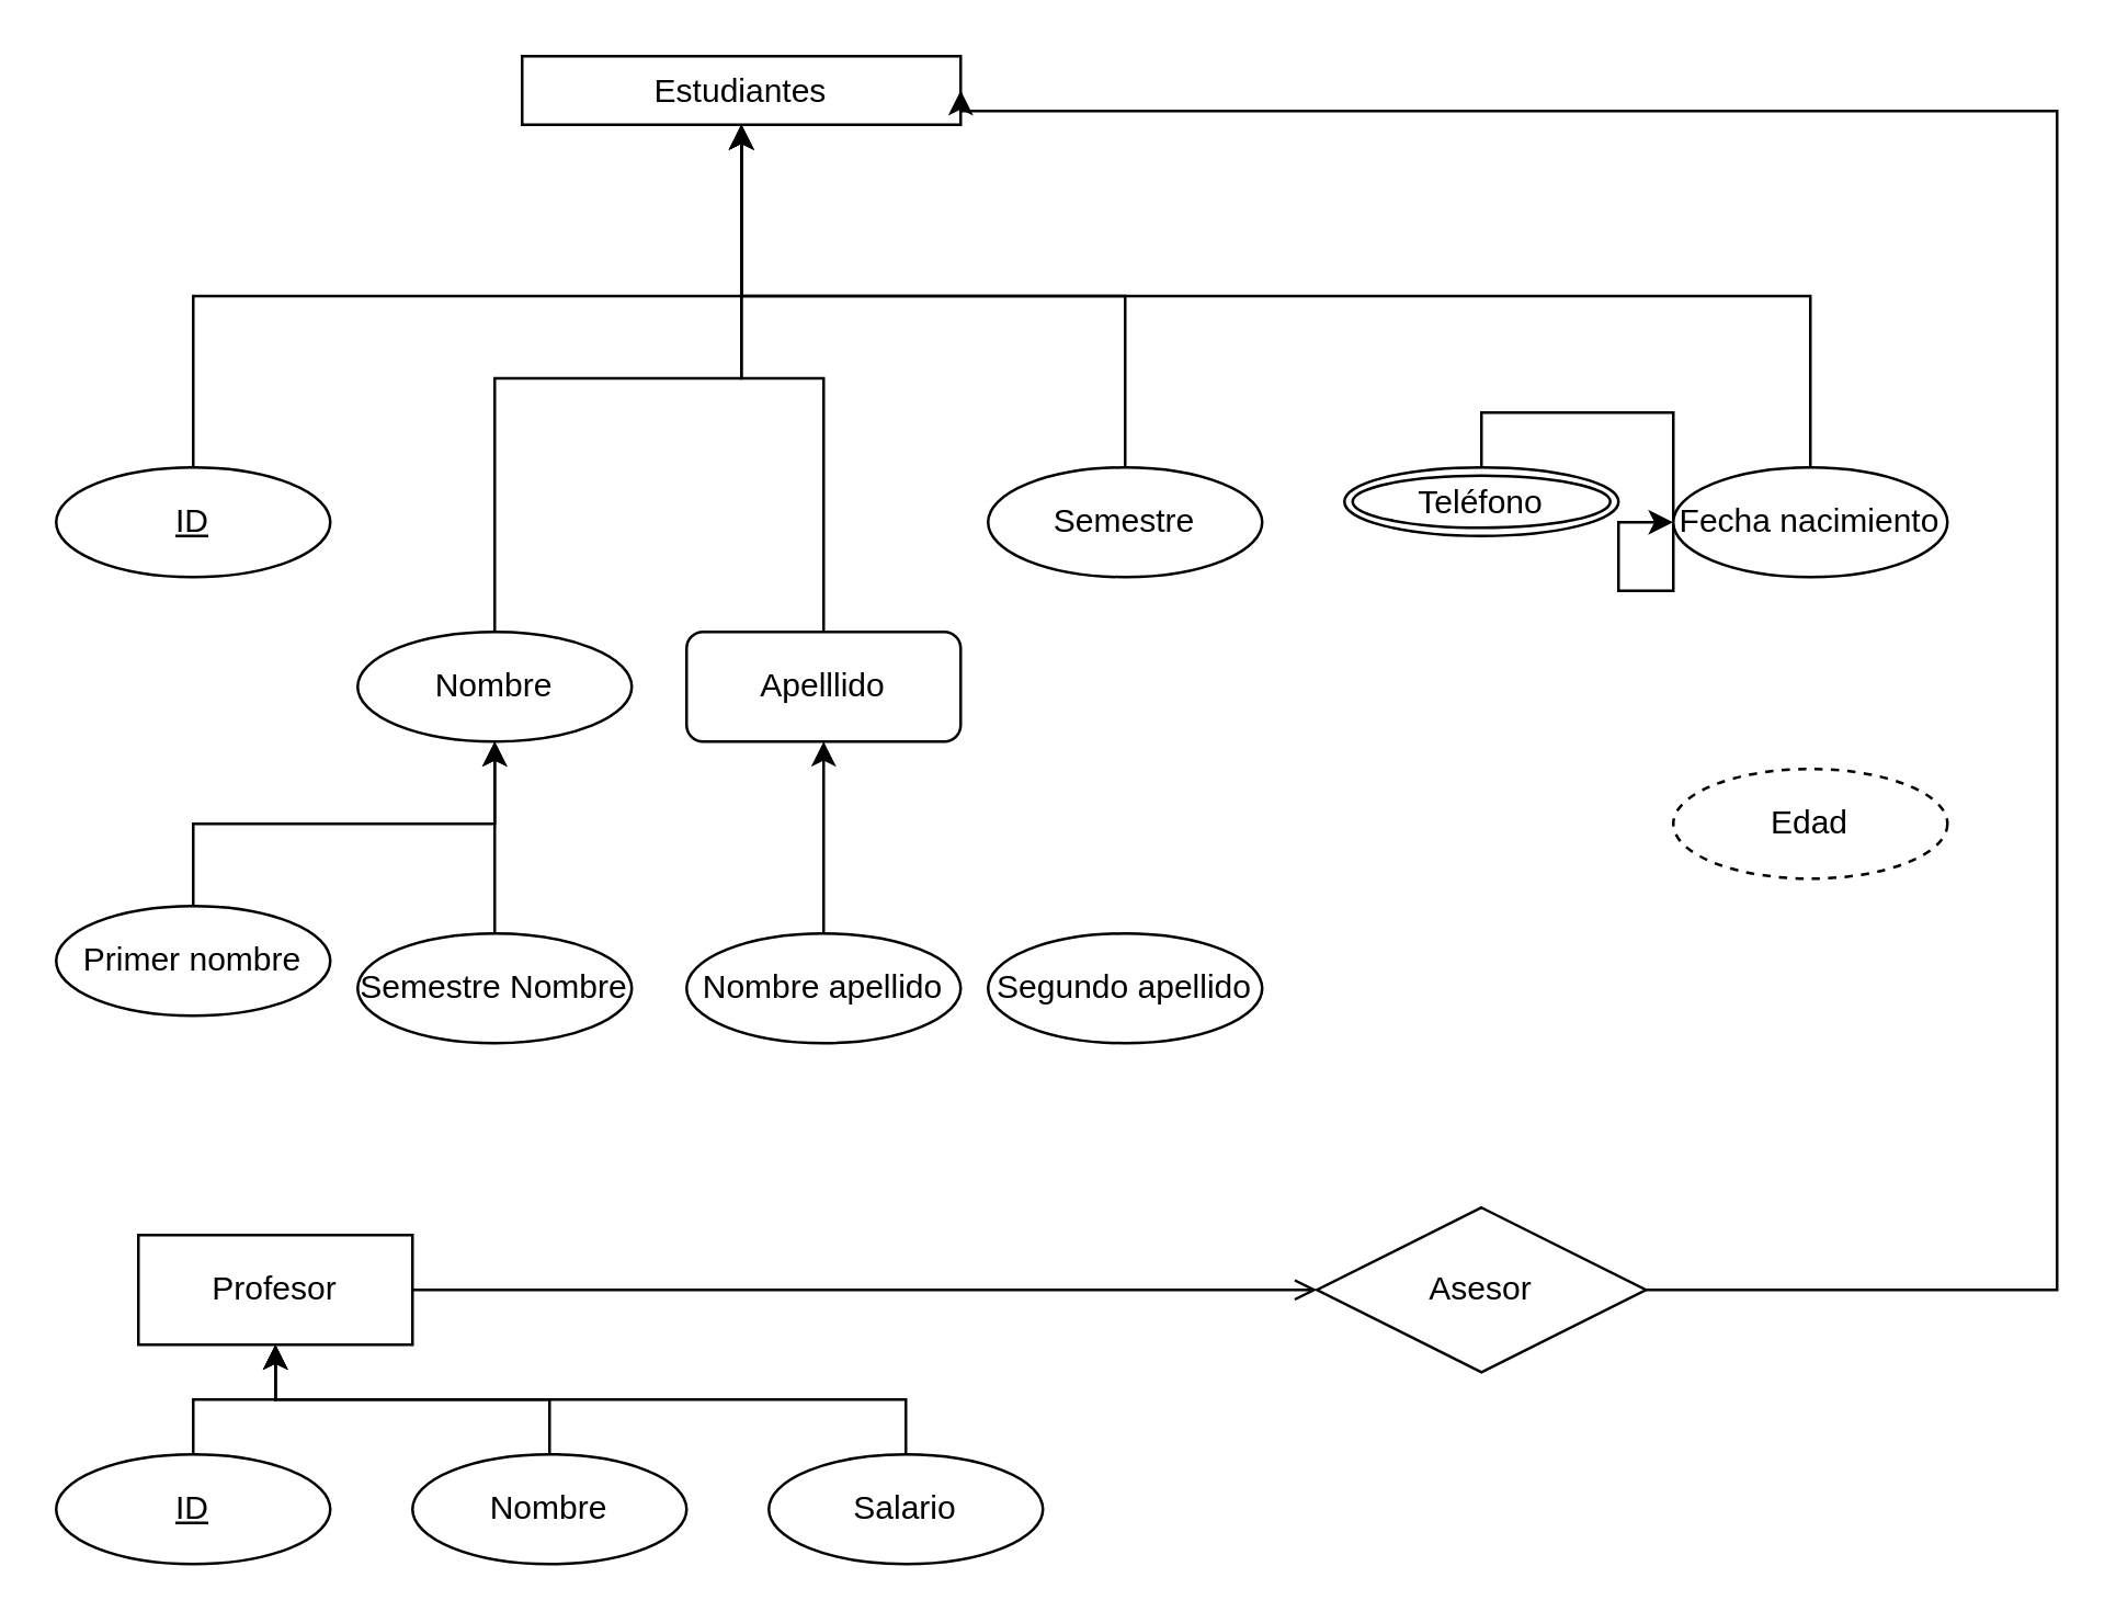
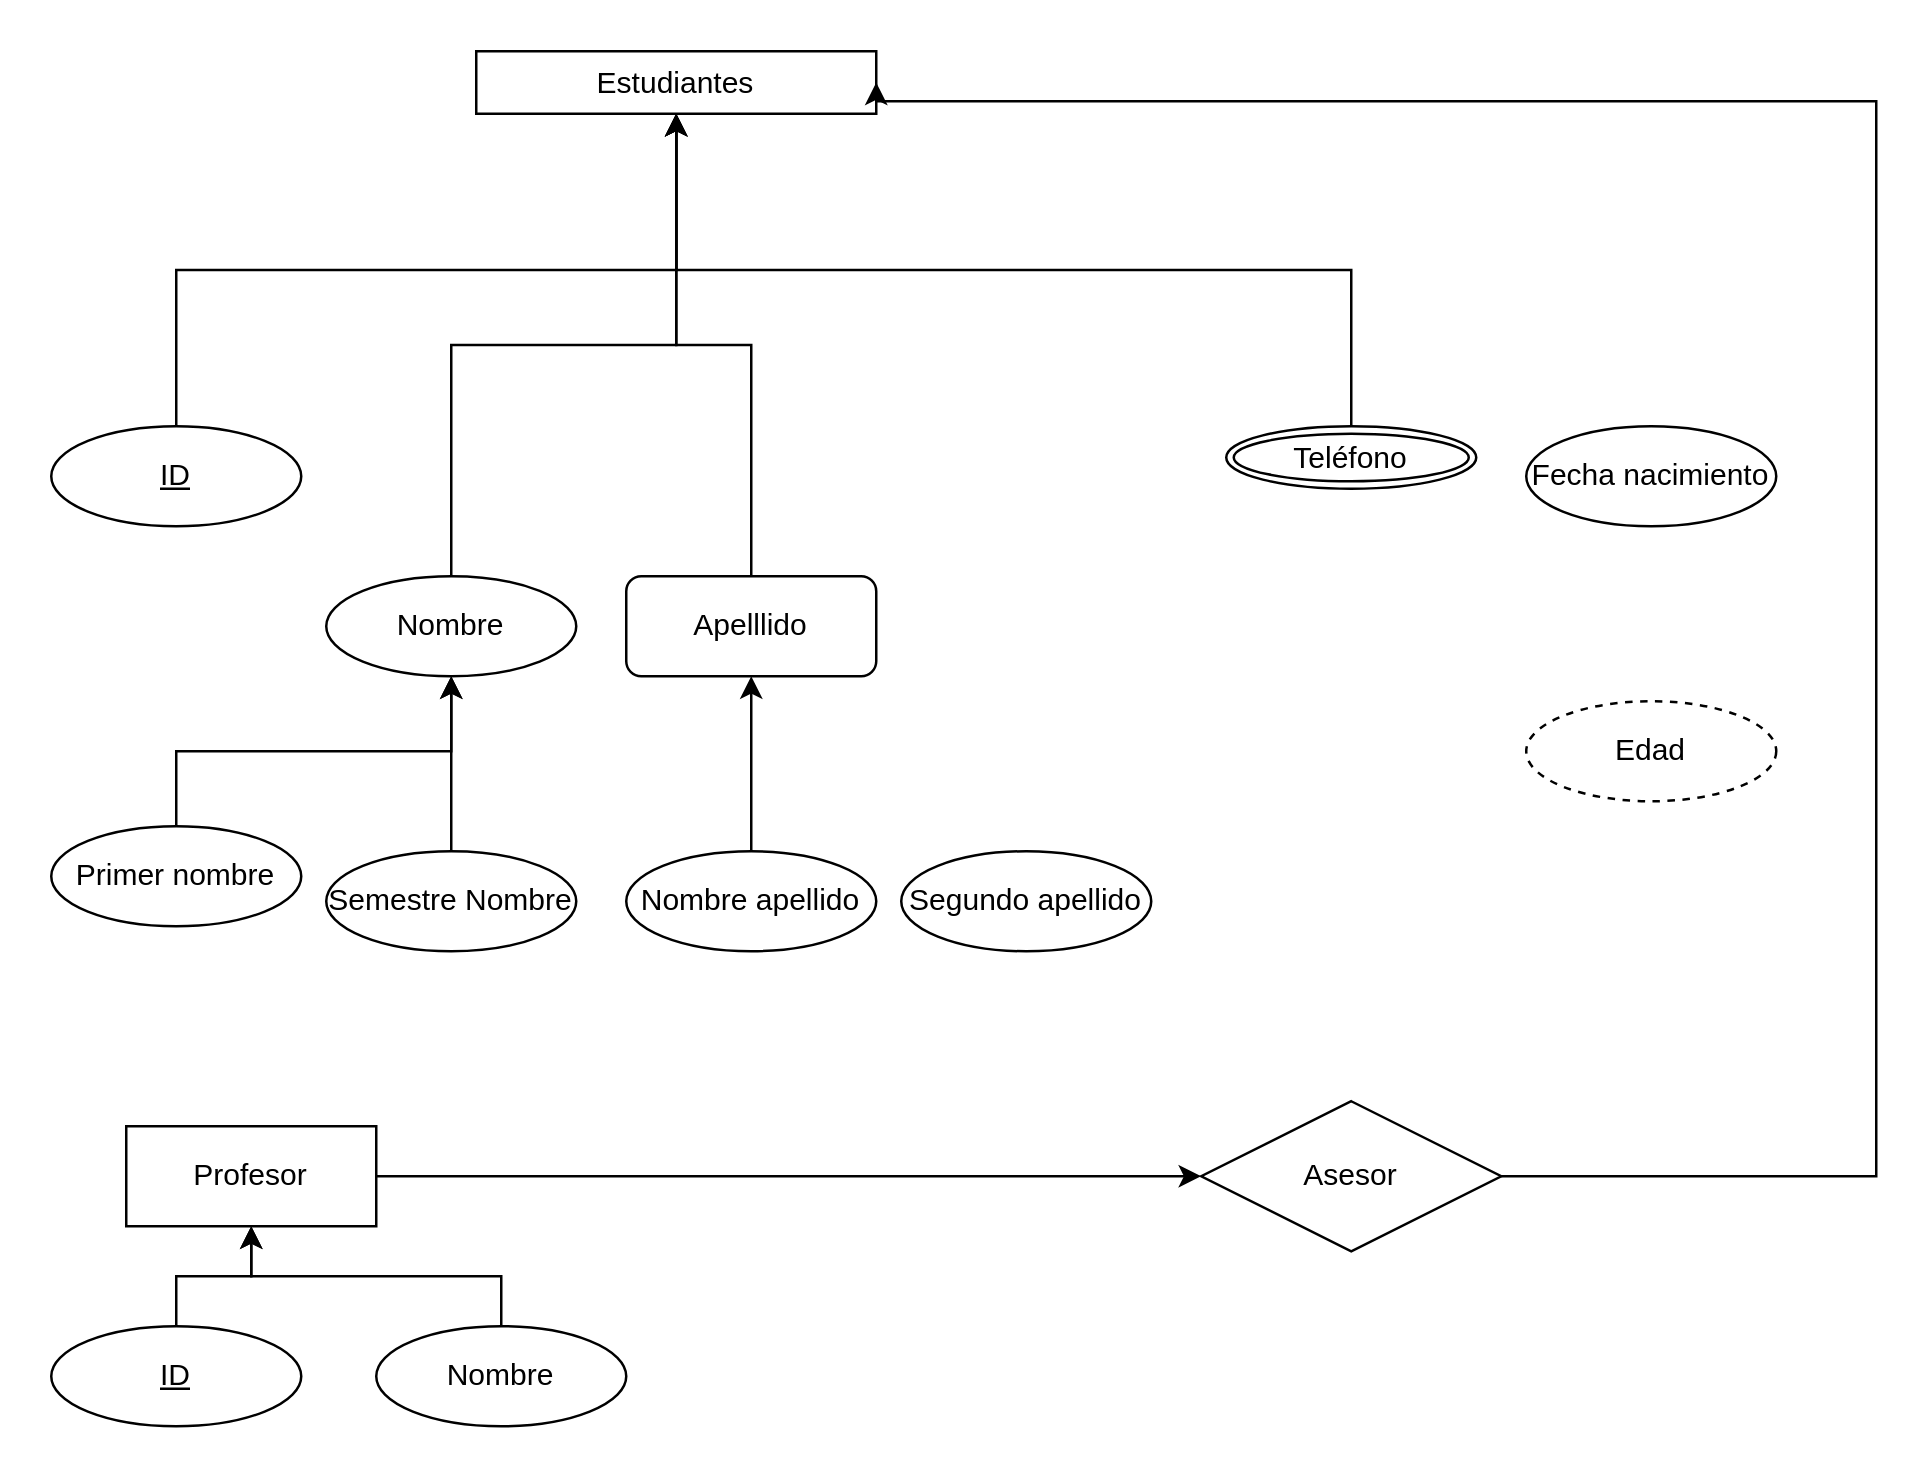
- <mxCell id="20" style="edgeStyle=orthogonalEdgeStyle;rounded=0;orthogonalLoop=1;jettySize=auto;html=1;entryX=0.5;entryY=1;entryDx=0;entryDy=0;exitX=0.5;exitY=0;exitDx=0;exitDy=0;" edge="1" parent="1" source="21" target="2"><mxGeometry relative="1" as="geometry" /></mxCell>
- <mxCell id="7" style="edgeStyle=orthogonalEdgeStyle;rounded=0;orthogonalLoop=1;jettySize=auto;html=1;entryX=0.5;entryY=1;entryDx=0;entryDy=0;exitX=0.5;exitY=0;exitDx=0;exitDy=0;" edge="1" parent="1" source="8" target="2"><mxGeometry relative="1" as="geometry" /></mxCell>
- <mxCell id="18" style="edgeStyle=orthogonalEdgeStyle;rounded=0;orthogonalLoop=1;jettySize=auto;html=1;exitX=0.5;exitY=0;exitDx=0;exitDy=0;" edge="1" parent="1" source="19" target="21"><mxGeometry relative="1" as="geometry" /></mxCell>
+ <mxCell id="18" style="edgeStyle=orthogonalEdgeStyle;rounded=0;orthogonalLoop=1;jettySize=auto;html=1;entryX=0.5;entryY=1;entryDx=0;entryDy=0;exitX=0.5;exitY=0;exitDx=0;exitDy=0;" edge="1" parent="1" source="19" target="2"><mxGeometry relative="1" as="geometry" /></mxCell>
- <mxCell id="8" value="Semestre" style="ellipse;whiteSpace=wrap;html=1;align=center;" vertex="1" parent="1"><mxGeometry x="360" y="170" width="100" height="40" as="geometry" /></mxCell>
- <mxCell id="23" style="edgeStyle=orthogonalEdgeStyle;rounded=0;orthogonalLoop=1;jettySize=auto;html=1;exitX=1;exitY=0.5;exitDx=0;exitDy=0;entryX=0;entryY=0.5;entryDx=0;entryDy=0;endArrow=open;" edge="1" parent="1" source="24" target="32"><mxGeometry relative="1" as="geometry" /></mxCell>
+ <mxCell id="23" style="edgeStyle=orthogonalEdgeStyle;rounded=0;orthogonalLoop=1;jettySize=auto;html=1;exitX=1;exitY=0.5;exitDx=0;exitDy=0;entryX=0;entryY=0.5;entryDx=0;entryDy=0;" edge="1" parent="1" source="24" target="32"><mxGeometry relative="1" as="geometry" /></mxCell>
- <mxCell id="29" style="edgeStyle=orthogonalEdgeStyle;rounded=0;orthogonalLoop=1;jettySize=auto;html=1;entryX=0.5;entryY=1;entryDx=0;entryDy=0;exitX=0.5;exitY=0;exitDx=0;exitDy=0;" edge="1" parent="1" source="30" target="24"><mxGeometry relative="1" as="geometry" /></mxCell>
- <mxCell id="30" value="Salario" style="ellipse;whiteSpace=wrap;html=1;align=center;" vertex="1" parent="1"><mxGeometry x="280" y="530" width="100" height="40" as="geometry" /></mxCell>
